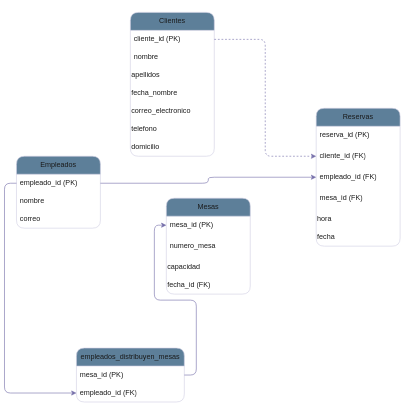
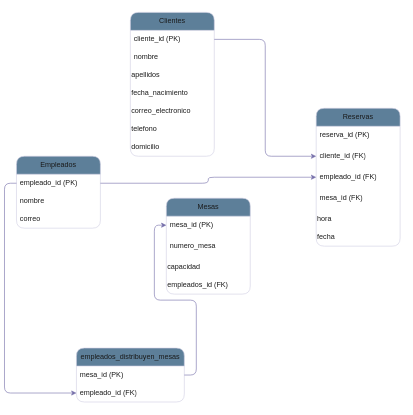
- <mxCell id="6" value="fecha_nombre" style="text;html=1;strokeColor=none;fillColor=none;align=left;verticalAlign=middle;whiteSpace=wrap;rounded=1;labelBackgroundColor=none;fontColor=#1A1A1A;" vertex="1" parent="2"><mxGeometry y="120" width="140" height="30" as="geometry" /></mxCell>
+ <mxCell id="6" value="fecha_nacimiento" style="text;html=1;strokeColor=none;fillColor=none;align=left;verticalAlign=middle;whiteSpace=wrap;rounded=1;labelBackgroundColor=none;fontColor=#1A1A1A;" vertex="1" parent="2"><mxGeometry y="120" width="140" height="30" as="geometry" /></mxCell>
- <mxCell id="31" style="edgeStyle=orthogonalEdgeStyle;rounded=1;orthogonalLoop=1;jettySize=auto;html=1;exitX=1;exitY=0.5;exitDx=0;exitDy=0;entryX=0;entryY=0.5;entryDx=0;entryDy=0;labelBackgroundColor=none;strokeColor=#736CA8;fontColor=default;dashed=1;" edge="1" parent="1" source="3" target="12"><mxGeometry relative="1" as="geometry"><mxPoint x="510" y="117.5" as="sourcePoint" /><mxPoint x="390" y="172.5" as="targetPoint" /></mxGeometry></mxCell>
+ <mxCell id="31" style="edgeStyle=orthogonalEdgeStyle;rounded=1;orthogonalLoop=1;jettySize=auto;html=1;exitX=1;exitY=0.5;exitDx=0;exitDy=0;entryX=0;entryY=0.5;entryDx=0;entryDy=0;labelBackgroundColor=none;strokeColor=#736CA8;fontColor=default;" edge="1" parent="1" source="3" target="12"><mxGeometry relative="1" as="geometry"><mxPoint x="510" y="117.5" as="sourcePoint" /><mxPoint x="390" y="172.5" as="targetPoint" /></mxGeometry></mxCell>
- <mxCell id="21" value="fecha_id (FK)" style="text;html=1;strokeColor=none;fillColor=none;align=left;verticalAlign=middle;whiteSpace=wrap;rounded=1;labelBackgroundColor=none;fontColor=#1A1A1A;" vertex="1" parent="17"><mxGeometry y="130" width="140" height="30" as="geometry" /></mxCell>
+ <mxCell id="21" value="empleados_id (FK)" style="text;html=1;strokeColor=none;fillColor=none;align=left;verticalAlign=middle;whiteSpace=wrap;rounded=1;labelBackgroundColor=none;fontColor=#1A1A1A;" vertex="1" parent="17"><mxGeometry y="130" width="140" height="30" as="geometry" /></mxCell>
